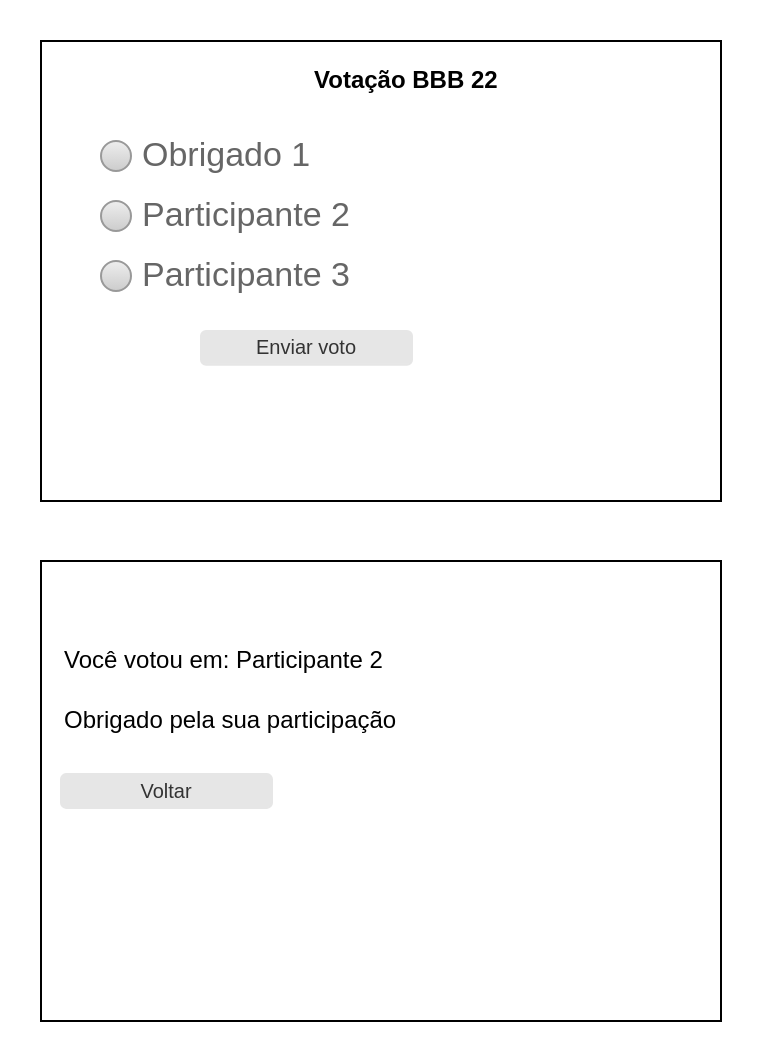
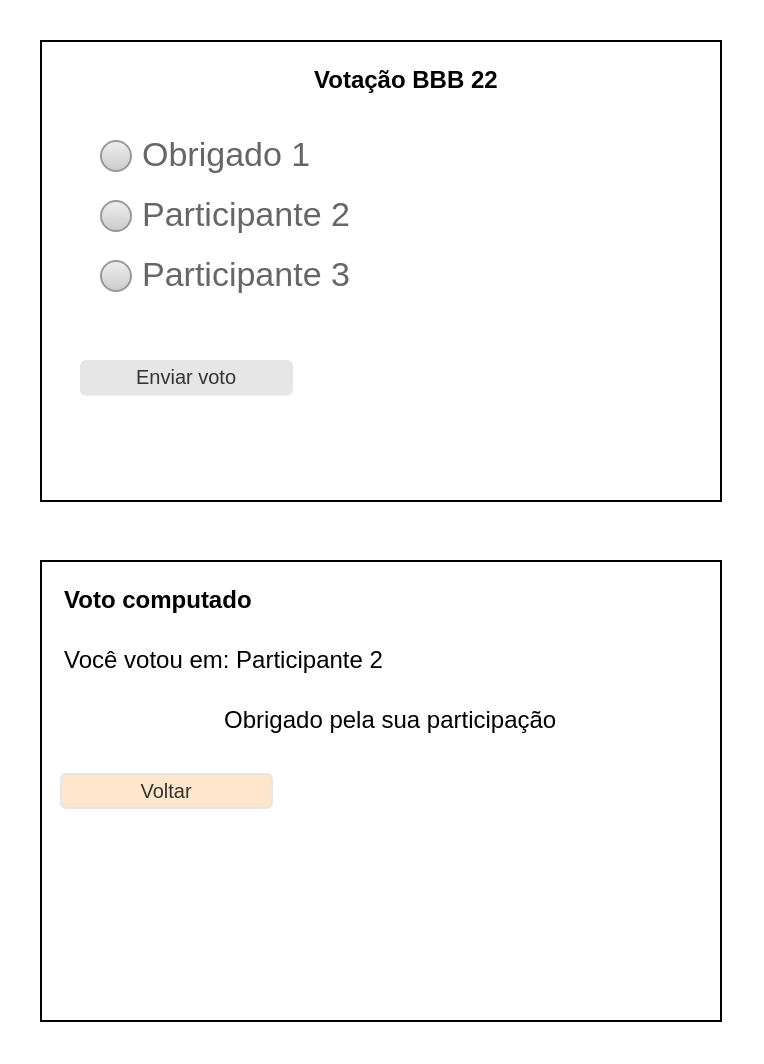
- <mxCell id="7" value="Enviar voto" style="rounded=1;html=1;shadow=0;dashed=0;whiteSpace=wrap;fontSize=10;fillColor=#E6E6E6;align=center;strokeColor=#E6E6E6;fontColor=#333333;" parent="1" vertex="1"><mxGeometry x="100" y="165" width="105.5" height="16.88" as="geometry" /></mxCell>
+ <mxCell id="7" value="Enviar voto" style="rounded=1;html=1;shadow=0;dashed=0;whiteSpace=wrap;fontSize=10;fillColor=#E6E6E6;align=center;strokeColor=#E6E6E6;fontColor=#333333;" parent="1" vertex="1"><mxGeometry x="40" y="180" width="105.5" height="16.88" as="geometry" /></mxCell>
+ <mxCell id="9" value="Voto computado" style="text;html=1;strokeColor=none;fillColor=none;align=left;verticalAlign=middle;whiteSpace=wrap;rounded=0;fontStyle=1" parent="1" vertex="1"><mxGeometry x="30" y="290" width="130" height="20" as="geometry" /></mxCell>
- <mxCell id="11" value="Obrigado pela sua participação" style="text;html=1;strokeColor=none;fillColor=none;align=left;verticalAlign=middle;whiteSpace=wrap;rounded=0;" parent="1" vertex="1"><mxGeometry x="30" y="350" width="190" height="20" as="geometry" /></mxCell>
+ <mxCell id="11" value="Obrigado pela sua participação" style="text;html=1;strokeColor=none;fillColor=none;align=left;verticalAlign=middle;whiteSpace=wrap;rounded=0;" parent="1" vertex="1"><mxGeometry x="110" y="350" width="190" height="20" as="geometry" /></mxCell>
- <mxCell id="12" value="Voltar" style="rounded=1;html=1;shadow=0;dashed=0;whiteSpace=wrap;fontSize=10;fillColor=#E6E6E6;align=center;strokeColor=#E6E6E6;fontColor=#333333;" parent="1" vertex="1"><mxGeometry x="30" y="386.56" width="105.5" height="16.88" as="geometry" /></mxCell>
+ <mxCell id="12" value="Voltar" style="rounded=1;html=1;shadow=0;dashed=0;whiteSpace=wrap;fontSize=10;fillColor=#ffe6cc;align=center;strokeColor=#E6E6E6;fontColor=#333333;" parent="1" vertex="1"><mxGeometry x="30" y="386.56" width="105.5" height="16.88" as="geometry" /></mxCell>
